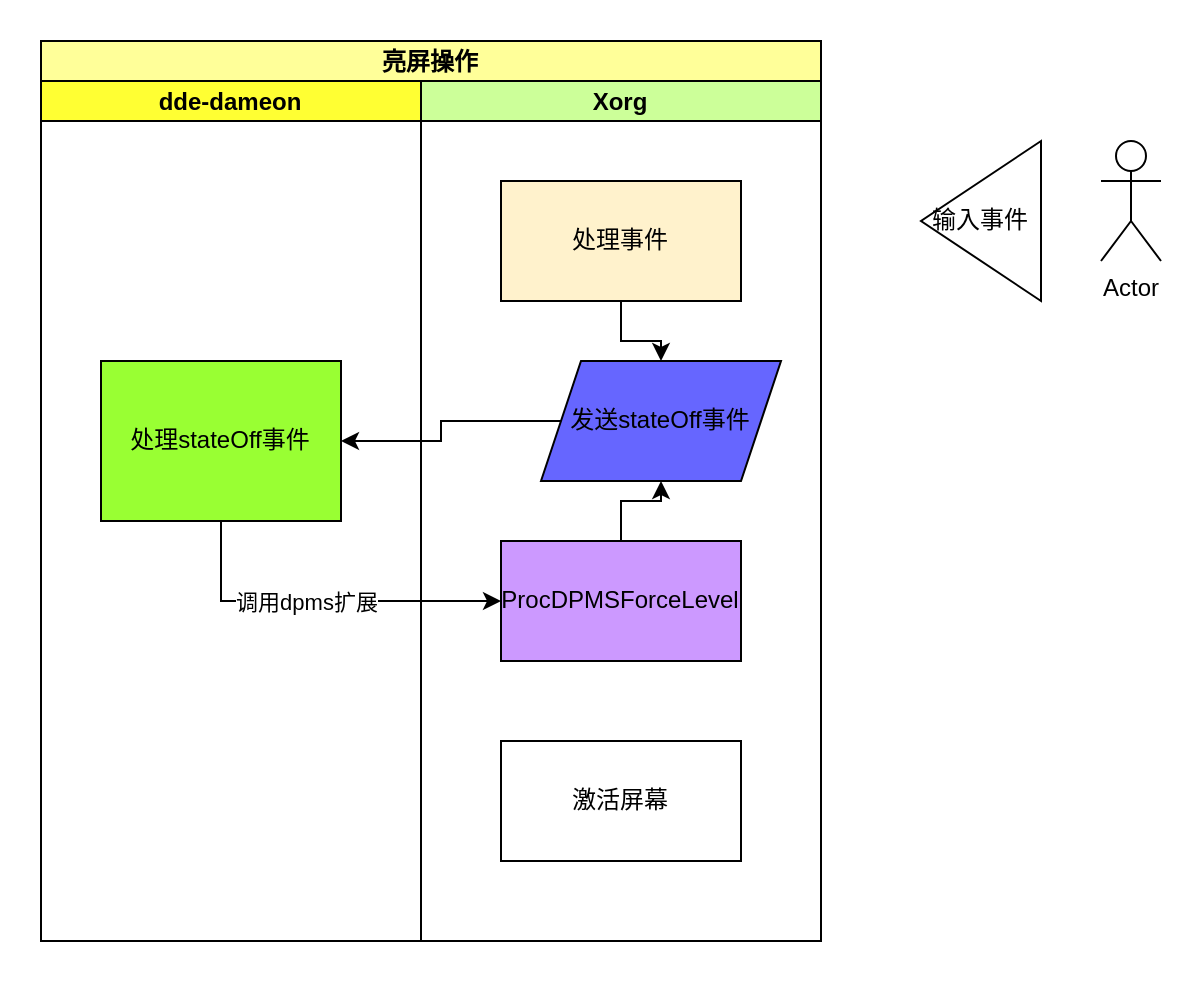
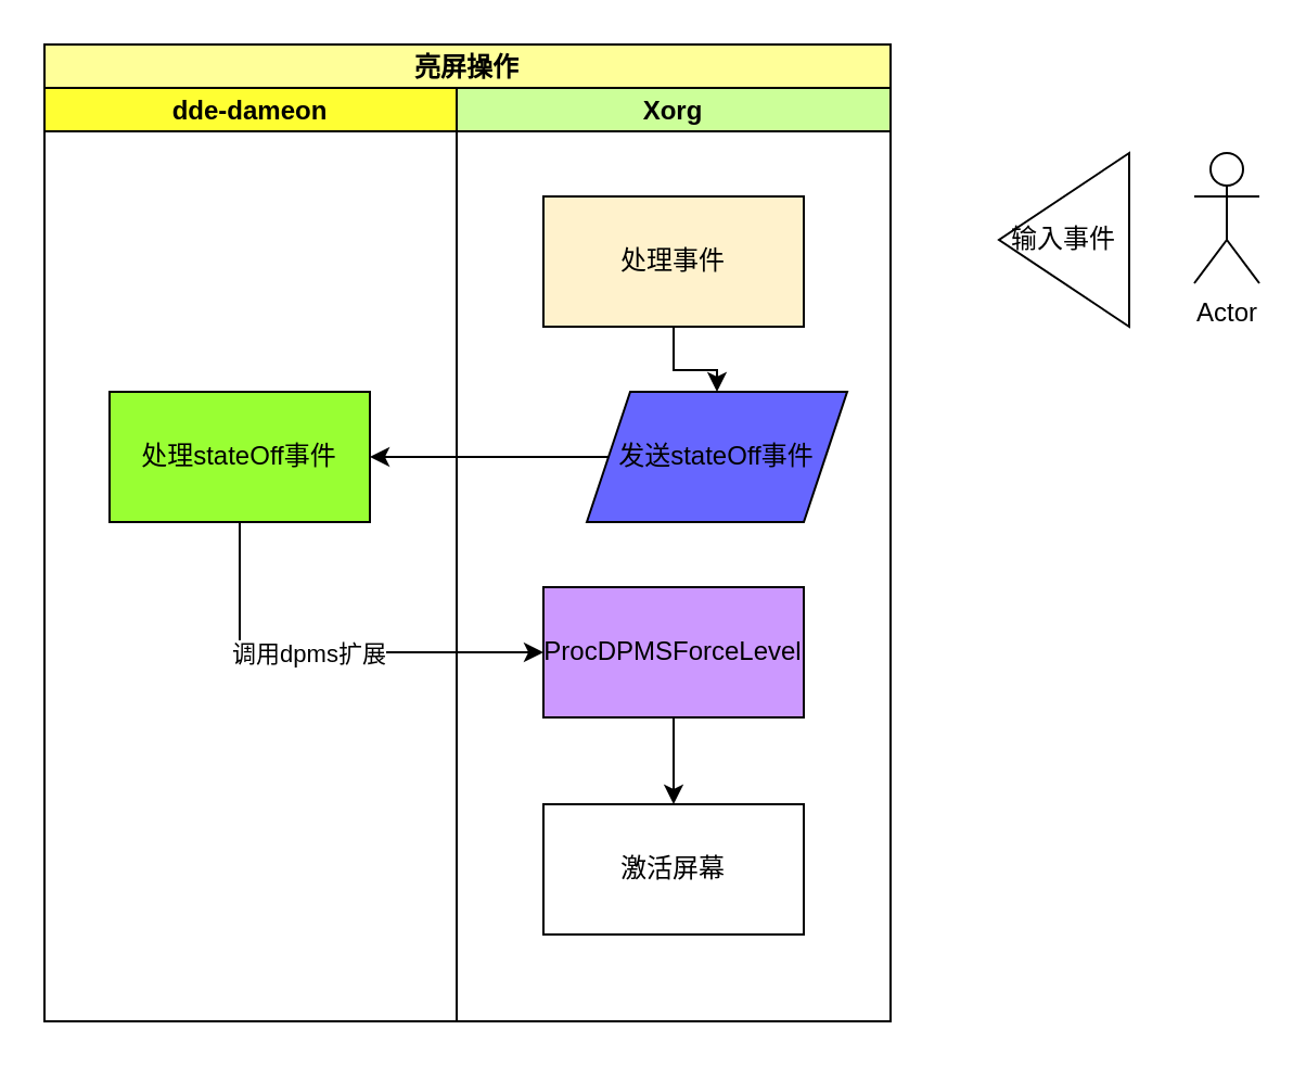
- <mxCell id="4" value="处理stateOff事件" style="whiteSpace=wrap;html=1;rounded=0;fillColor=#99FF33;" vertex="1" parent="3"><mxGeometry x="30" y="140" width="120" height="80" as="geometry" /></mxCell>
+ <mxCell id="4" value="处理stateOff事件" style="whiteSpace=wrap;html=1;rounded=0;fillColor=#99FF33;" vertex="1" parent="3"><mxGeometry x="30" y="140" width="120" height="60" as="geometry" /></mxCell>
- <mxCell id="9" value="" style="edgeStyle=orthogonalEdgeStyle;rounded=0;orthogonalLoop=1;jettySize=auto;html=1;" edge="1" parent="5" source="10" target="8"><mxGeometry relative="1" as="geometry" /></mxCell>
+ <mxCell id="9" value="" style="edgeStyle=orthogonalEdgeStyle;rounded=0;orthogonalLoop=1;jettySize=auto;html=1;" edge="1" parent="5" source="10" target="11"><mxGeometry relative="1" as="geometry" /></mxCell>
